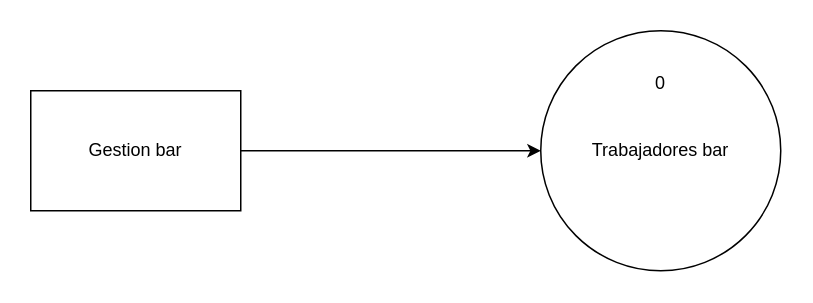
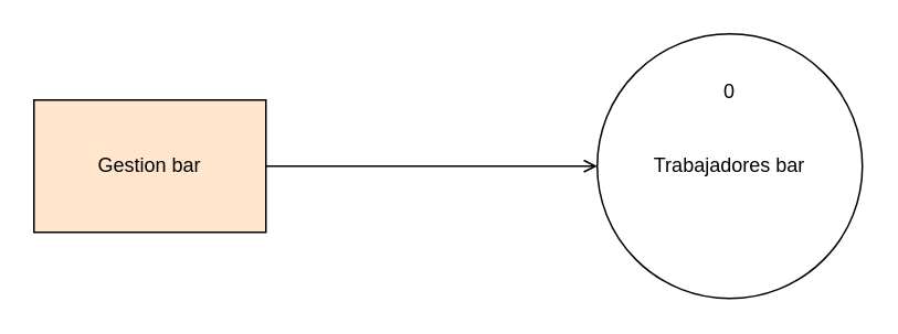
- <mxCell id="3" value="Gestion bar" style="rounded=0;whiteSpace=wrap;html=1;" parent="1" vertex="1"><mxGeometry x="20" y="60" width="140" height="80" as="geometry" /></mxCell>
+ <mxCell id="3" value="Gestion bar" style="rounded=0;whiteSpace=wrap;html=1;fillColor=#ffe6cc;" parent="1" vertex="1"><mxGeometry x="20" y="60" width="140" height="80" as="geometry" /></mxCell>
- <mxCell id="4" value="" style="endArrow=classic;html=1;rounded=0;exitX=1;exitY=0.5;exitDx=0;exitDy=0;" parent="1" source="3" target="2" edge="1"><mxGeometry width="50" height="50" relative="1" as="geometry"><mxPoint x="520" y="180" as="sourcePoint" /><mxPoint x="570" y="130" as="targetPoint" /></mxGeometry></mxCell>
+ <mxCell id="4" value="" style="endArrow=open;html=1;rounded=0;exitX=1;exitY=0.5;exitDx=0;exitDy=0;" parent="1" source="3" target="2" edge="1"><mxGeometry width="50" height="50" relative="1" as="geometry"><mxPoint x="520" y="180" as="sourcePoint" /><mxPoint x="570" y="130" as="targetPoint" /></mxGeometry></mxCell>
